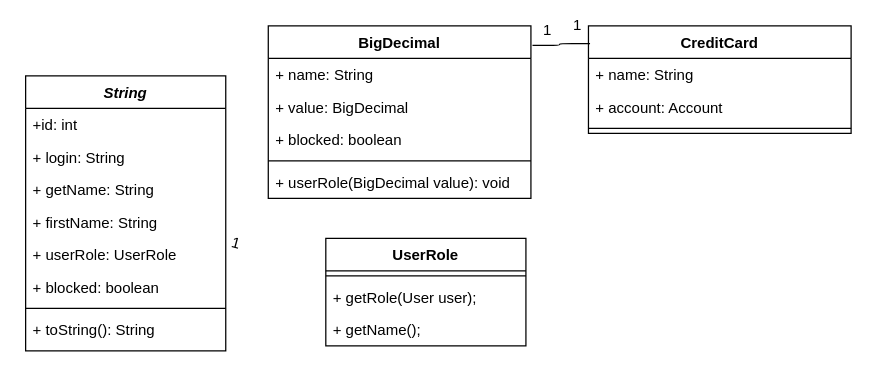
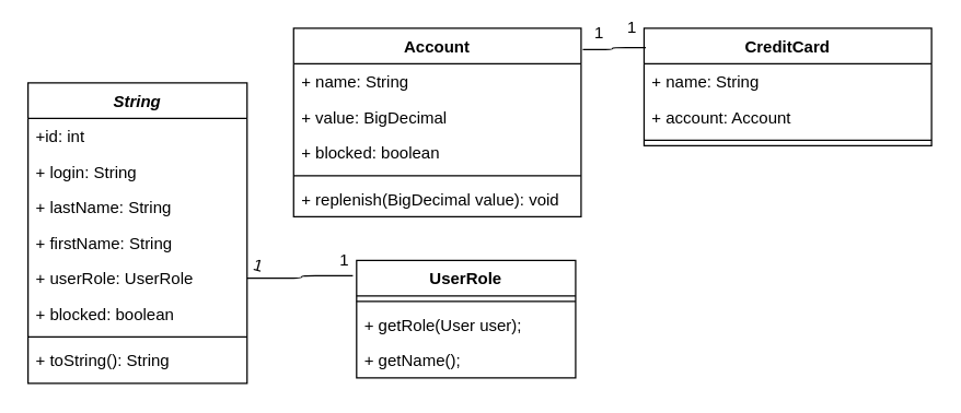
- <mxCell id="15" value="BigDecimal" style="swimlane;fontStyle=1;align=center;verticalAlign=top;childLayout=stackLayout;horizontal=1;startSize=26;horizontalStack=0;resizeParent=1;resizeParentMax=0;resizeLast=0;collapsible=1;marginBottom=0;" vertex="1" parent="1"><mxGeometry x="214" y="20" width="210" height="138" as="geometry" /></mxCell>
+ <mxCell id="15" value="Account" style="swimlane;fontStyle=1;align=center;verticalAlign=top;childLayout=stackLayout;horizontal=1;startSize=26;horizontalStack=0;resizeParent=1;resizeParentMax=0;resizeLast=0;collapsible=1;marginBottom=0;" vertex="1" parent="1"><mxGeometry x="214" y="20" width="210" height="138" as="geometry" /></mxCell>
- <mxCell id="20" value="+ userRole(BigDecimal value): void" style="text;strokeColor=none;fillColor=none;align=left;verticalAlign=top;spacingLeft=4;spacingRight=4;overflow=hidden;rotatable=0;points=[[0,0.5],[1,0.5]];portConstraint=eastwest;" vertex="1" parent="15"><mxGeometry y="112" width="210" height="26" as="geometry" /></mxCell>
+ <mxCell id="20" value="+ replenish(BigDecimal value): void" style="text;strokeColor=none;fillColor=none;align=left;verticalAlign=top;spacingLeft=4;spacingRight=4;overflow=hidden;rotatable=0;points=[[0,0.5],[1,0.5]];portConstraint=eastwest;" vertex="1" parent="15"><mxGeometry y="112" width="210" height="26" as="geometry" /></mxCell>
- <mxCell id="5" value="+ getName: String" style="text;align=left;verticalAlign=top;spacingLeft=4;spacingRight=4;overflow=hidden;rotatable=0;points=[[0,0.5],[1,0.5]];portConstraint=eastwest;rounded=0;shadow=0;html=0;" vertex="1" parent="2"><mxGeometry y="78" width="160" height="26" as="geometry" /></mxCell>
+ <mxCell id="5" value="+ lastName: String" style="text;align=left;verticalAlign=top;spacingLeft=4;spacingRight=4;overflow=hidden;rotatable=0;points=[[0,0.5],[1,0.5]];portConstraint=eastwest;rounded=0;shadow=0;html=0;" vertex="1" parent="2"><mxGeometry y="78" width="160" height="26" as="geometry" /></mxCell>
+ <mxCell id="28" value="" style="endArrow=none;html=1;edgeStyle=orthogonalEdgeStyle;exitX=1;exitY=0.5;exitDx=0;exitDy=0;entryX=-0.017;entryY=0.13;entryDx=0;entryDy=0;entryPerimeter=0;" edge="1" parent="1" source="7" target="11"><mxGeometry relative="1" as="geometry"><mxPoint x="435.26" y="45.732" as="sourcePoint" /><mxPoint x="250" y="203" as="targetPoint" /></mxGeometry></mxCell>
+ <mxCell id="29" value="1" style="text;html=1;align=center;verticalAlign=middle;resizable=0;points=[];labelBackgroundColor=#ffffff;" vertex="1" connectable="0" parent="28"><mxGeometry x="0.196" y="-2" relative="1" as="geometry"><mxPoint x="24.8" y="-13.2" as="offset" /></mxGeometry></mxCell>
